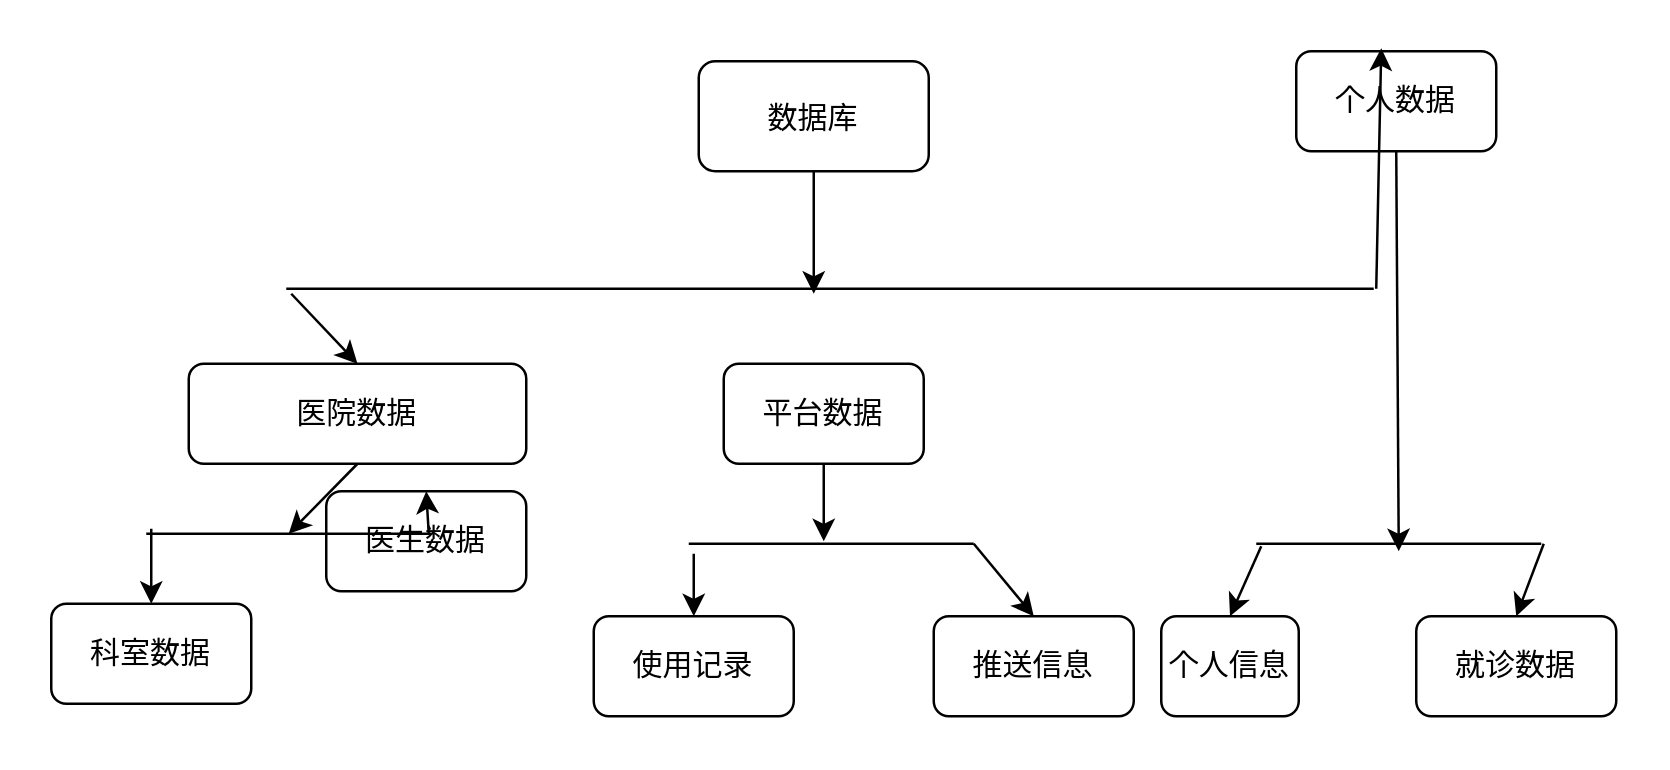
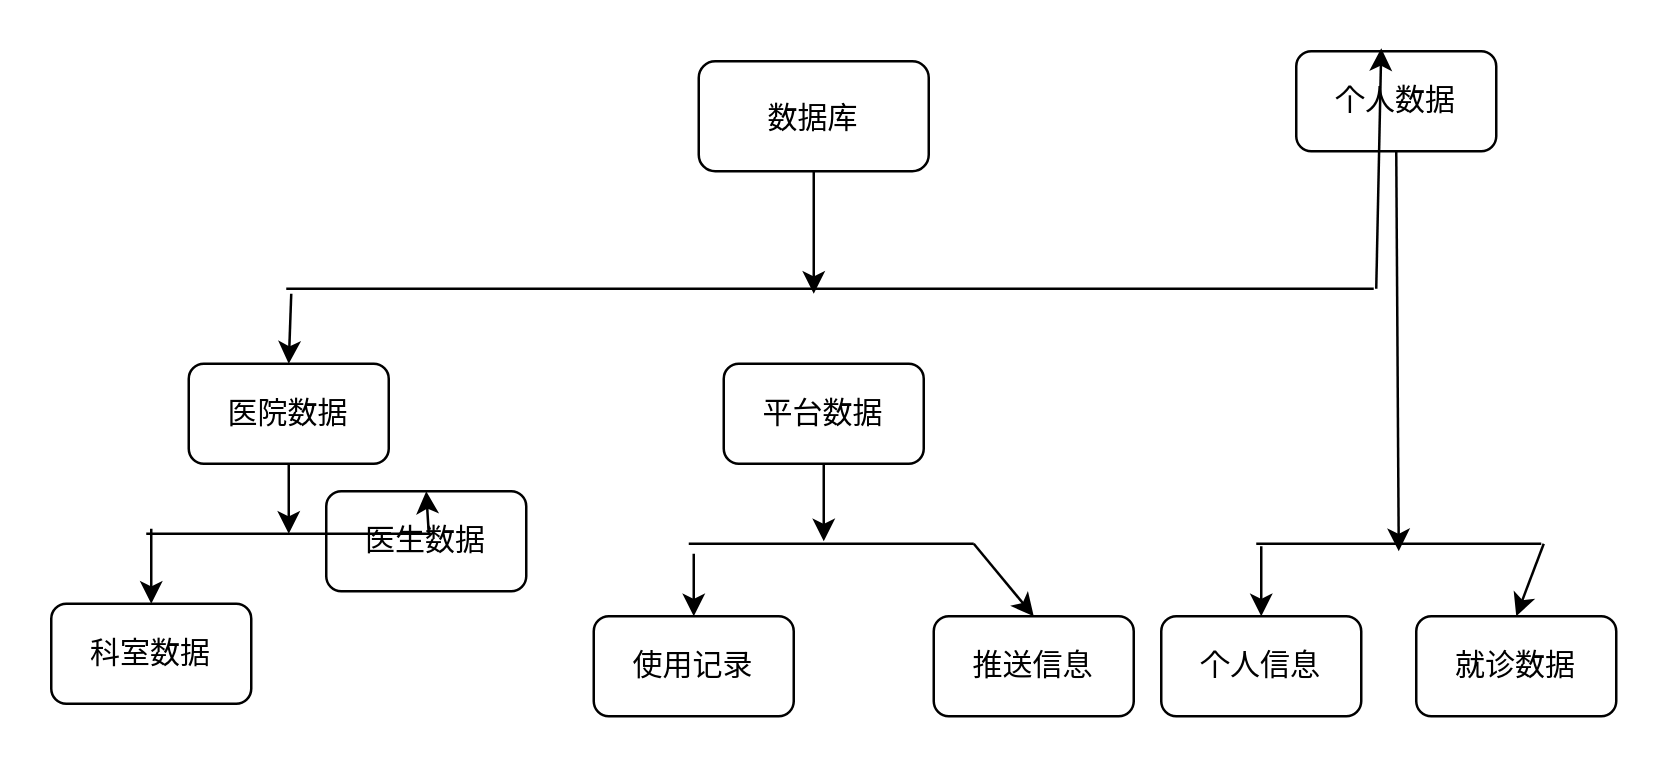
- <mxCell id="8" value="医院数据" style="rounded=1;whiteSpace=wrap;html=1;strokeColor=#000000;fillColor=none;fontColor=#000000;" parent="1" vertex="1"><mxGeometry x="75" y="145" width="135" height="40" as="geometry" /></mxCell>
+ <mxCell id="8" value="医院数据" style="rounded=1;whiteSpace=wrap;html=1;strokeColor=#000000;fillColor=none;fontColor=#000000;" parent="1" vertex="1"><mxGeometry x="75" y="145" width="80" height="40" as="geometry" /></mxCell>
- <mxCell id="9" value="个人信息" style="rounded=1;whiteSpace=wrap;html=1;strokeColor=#000000;fillColor=none;fontColor=#000000;" parent="1" vertex="1"><mxGeometry x="464" y="246" width="55" height="40" as="geometry" /></mxCell>
+ <mxCell id="9" value="个人信息" style="rounded=1;whiteSpace=wrap;html=1;strokeColor=#000000;fillColor=none;fontColor=#000000;" parent="1" vertex="1"><mxGeometry x="464" y="246" width="80" height="40" as="geometry" /></mxCell>
